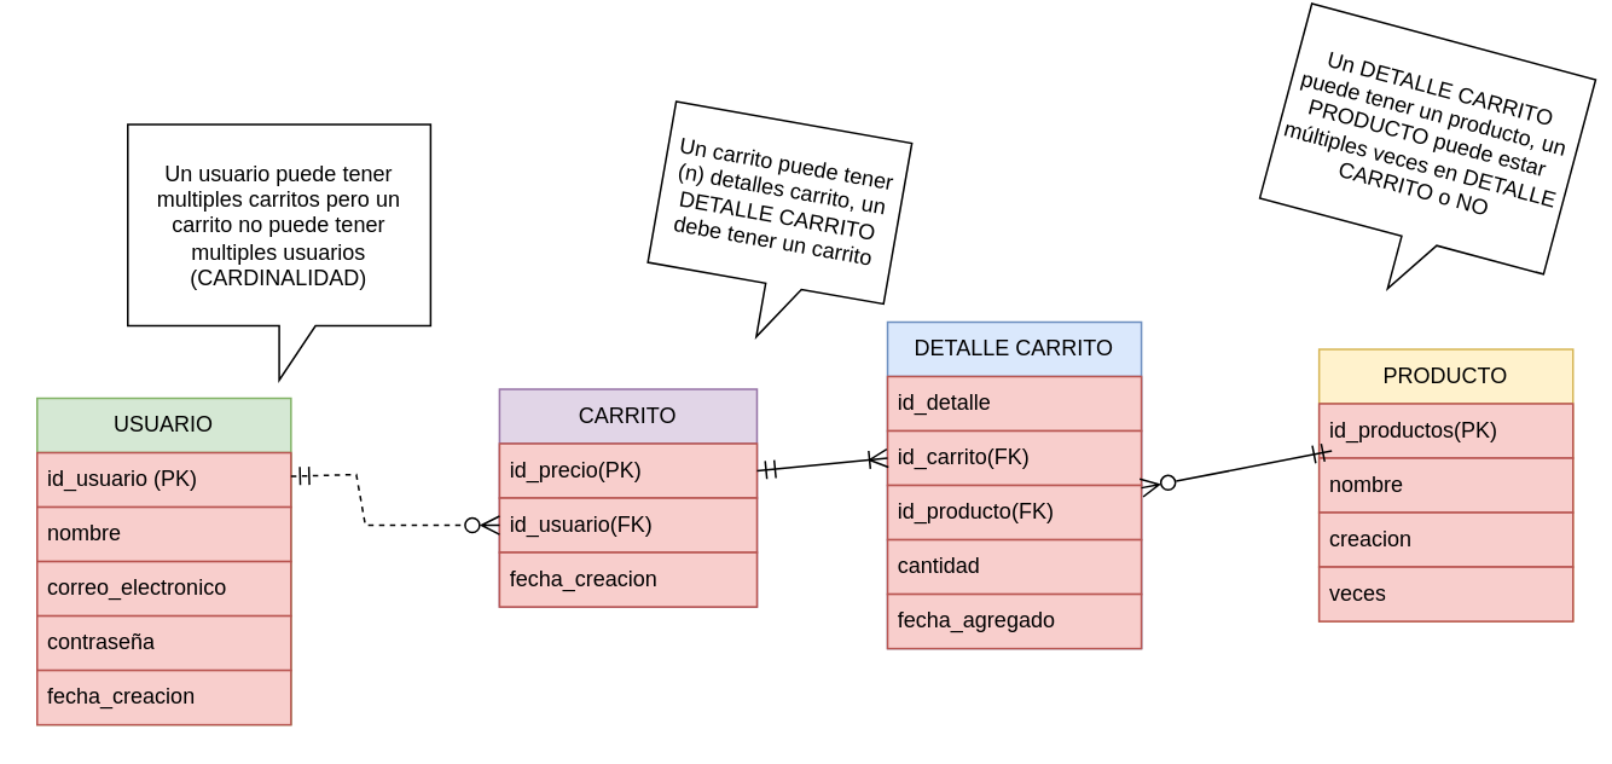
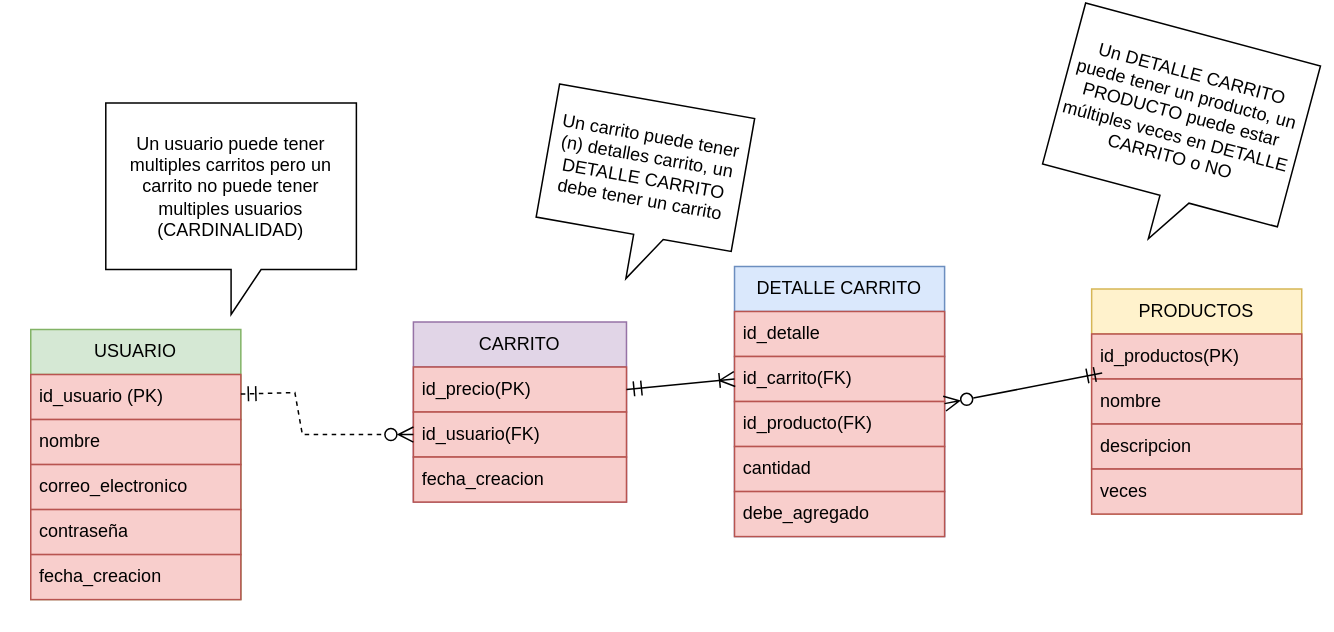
- <mxCell id="8" value="PRODUCTO" style="swimlane;fontStyle=0;childLayout=stackLayout;horizontal=1;startSize=30;horizontalStack=0;resizeParent=1;resizeParentMax=0;resizeLast=0;collapsible=1;marginBottom=0;whiteSpace=wrap;html=1;fillColor=#fff2cc;strokeColor=#d6b656;" vertex="1" parent="1"><mxGeometry x="727" y="192" width="140" height="150" as="geometry" /></mxCell>
+ <mxCell id="8" value="PRODUCTOS" style="swimlane;fontStyle=0;childLayout=stackLayout;horizontal=1;startSize=30;horizontalStack=0;resizeParent=1;resizeParentMax=0;resizeLast=0;collapsible=1;marginBottom=0;whiteSpace=wrap;html=1;fillColor=#fff2cc;strokeColor=#d6b656;" vertex="1" parent="1"><mxGeometry x="727" y="192" width="140" height="150" as="geometry" /></mxCell>
- <mxCell id="11" value="creacion" style="text;strokeColor=#b85450;fillColor=#f8cecc;align=left;verticalAlign=middle;spacingLeft=4;spacingRight=4;overflow=hidden;points=[[0,0.5],[1,0.5]];portConstraint=eastwest;rotatable=0;whiteSpace=wrap;html=1;" vertex="1" parent="8"><mxGeometry y="90" width="140" height="30" as="geometry" /></mxCell>
+ <mxCell id="11" value="descripcion" style="text;strokeColor=#b85450;fillColor=#f8cecc;align=left;verticalAlign=middle;spacingLeft=4;spacingRight=4;overflow=hidden;points=[[0,0.5],[1,0.5]];portConstraint=eastwest;rotatable=0;whiteSpace=wrap;html=1;" vertex="1" parent="8"><mxGeometry y="90" width="140" height="30" as="geometry" /></mxCell>
- <mxCell id="22" value="fecha_agregado" style="text;strokeColor=#b85450;fillColor=#f8cecc;align=left;verticalAlign=middle;spacingLeft=4;spacingRight=4;overflow=hidden;points=[[0,0.5],[1,0.5]];portConstraint=eastwest;rotatable=0;whiteSpace=wrap;html=1;" vertex="1" parent="17"><mxGeometry y="150" width="140" height="30" as="geometry" /></mxCell>
+ <mxCell id="22" value="debe_agregado" style="text;strokeColor=#b85450;fillColor=#f8cecc;align=left;verticalAlign=middle;spacingLeft=4;spacingRight=4;overflow=hidden;points=[[0,0.5],[1,0.5]];portConstraint=eastwest;rotatable=0;whiteSpace=wrap;html=1;" vertex="1" parent="17"><mxGeometry y="150" width="140" height="30" as="geometry" /></mxCell>
